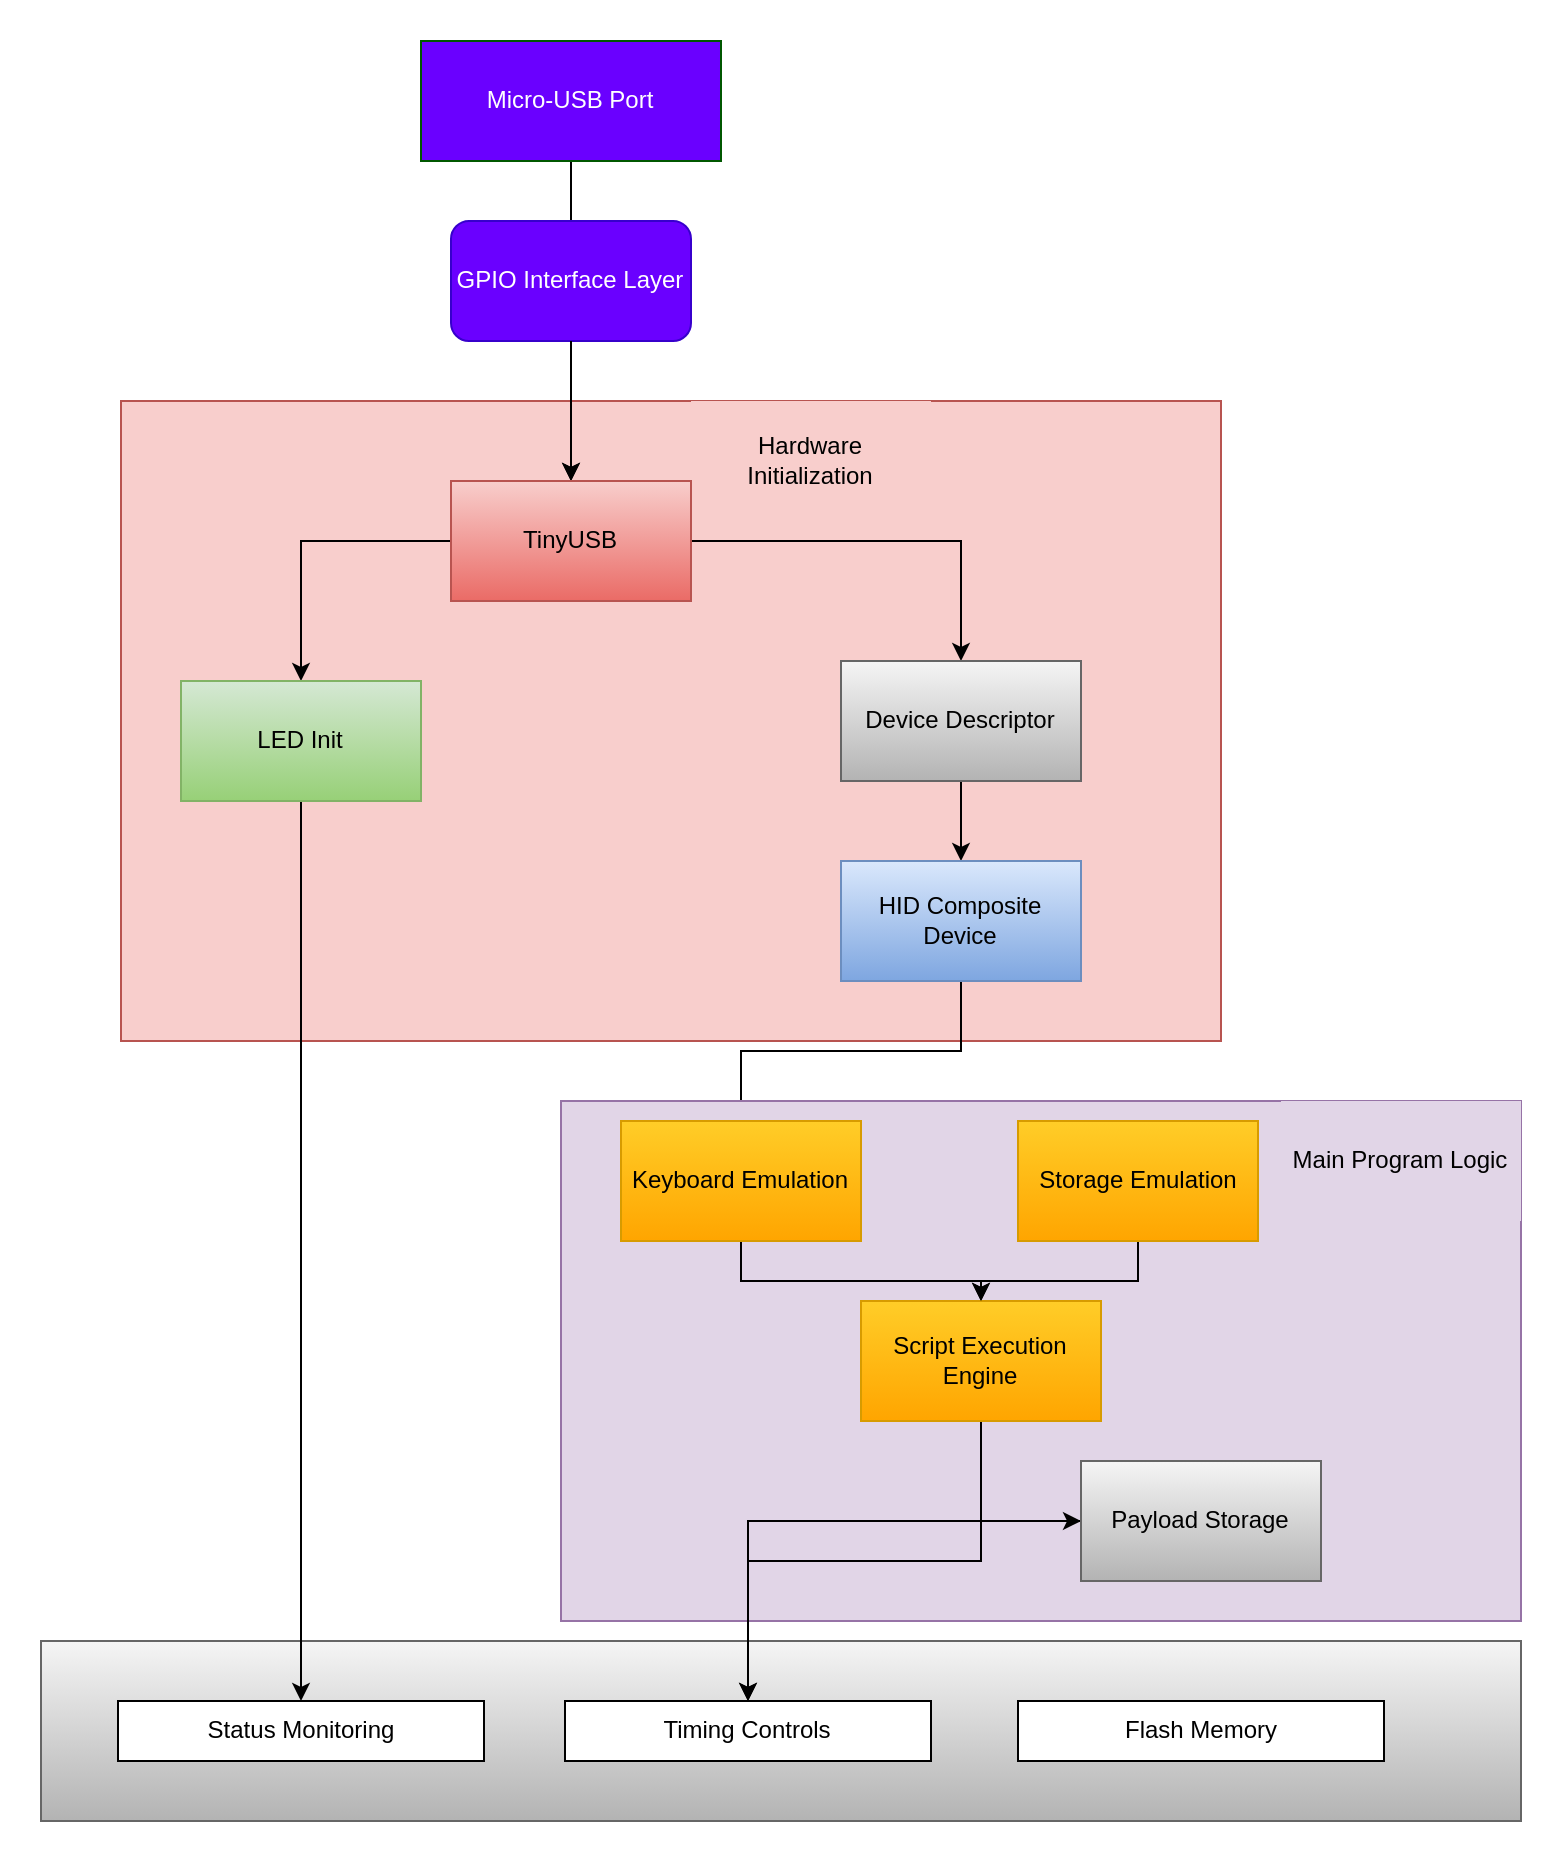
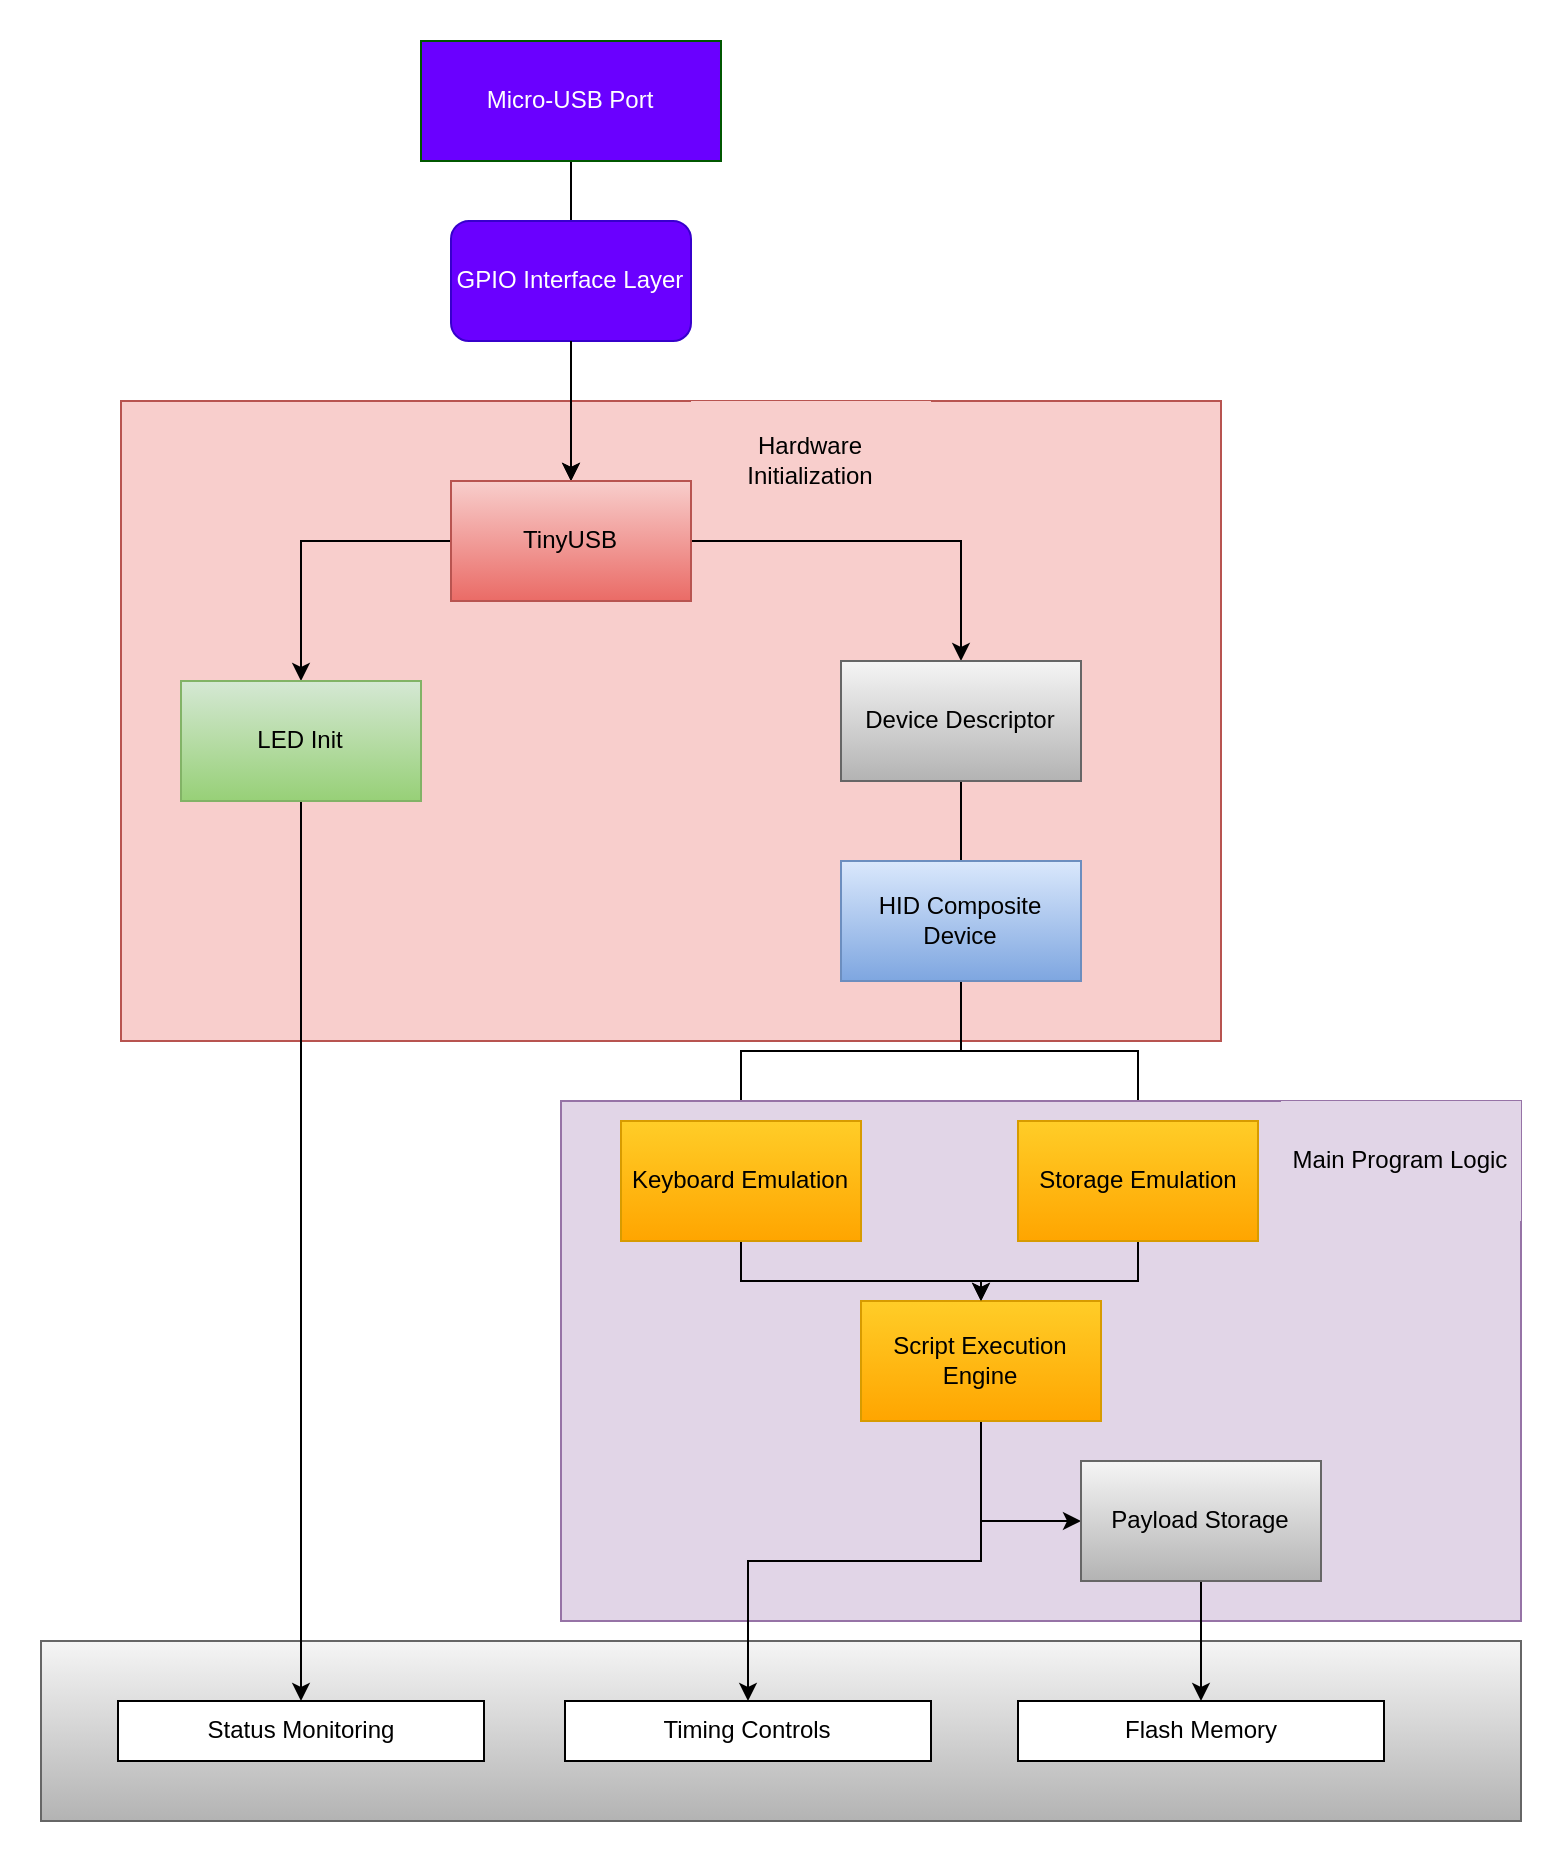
- <mxCell id="13" style="edgeStyle=orthogonalEdgeStyle;rounded=0;orthogonalLoop=1;jettySize=auto;html=1;" edge="1" parent="1" source="14" target="17"><mxGeometry relative="1" as="geometry" /></mxCell>
+ <mxCell id="13" style="edgeStyle=orthogonalEdgeStyle;rounded=0;orthogonalLoop=1;jettySize=auto;html=1;endArrow=none;" edge="1" parent="1" source="14" target="17"><mxGeometry relative="1" as="geometry" /></mxCell>
+ <mxCell id="16" style="edgeStyle=orthogonalEdgeStyle;rounded=0;orthogonalLoop=1;jettySize=auto;html=1;" edge="1" parent="1" source="17" target="33"><mxGeometry relative="1" as="geometry" /></mxCell>
- <mxCell id="27" style="edgeStyle=orthogonalEdgeStyle;rounded=0;orthogonalLoop=1;jettySize=auto;html=1;" edge="1" parent="1" source="28" target="30"><mxGeometry relative="1" as="geometry" /></mxCell>
+ <mxCell id="27" style="edgeStyle=orthogonalEdgeStyle;rounded=0;orthogonalLoop=1;jettySize=auto;html=1;" edge="1" parent="1" source="28" target="31"><mxGeometry relative="1" as="geometry" /></mxCell>
